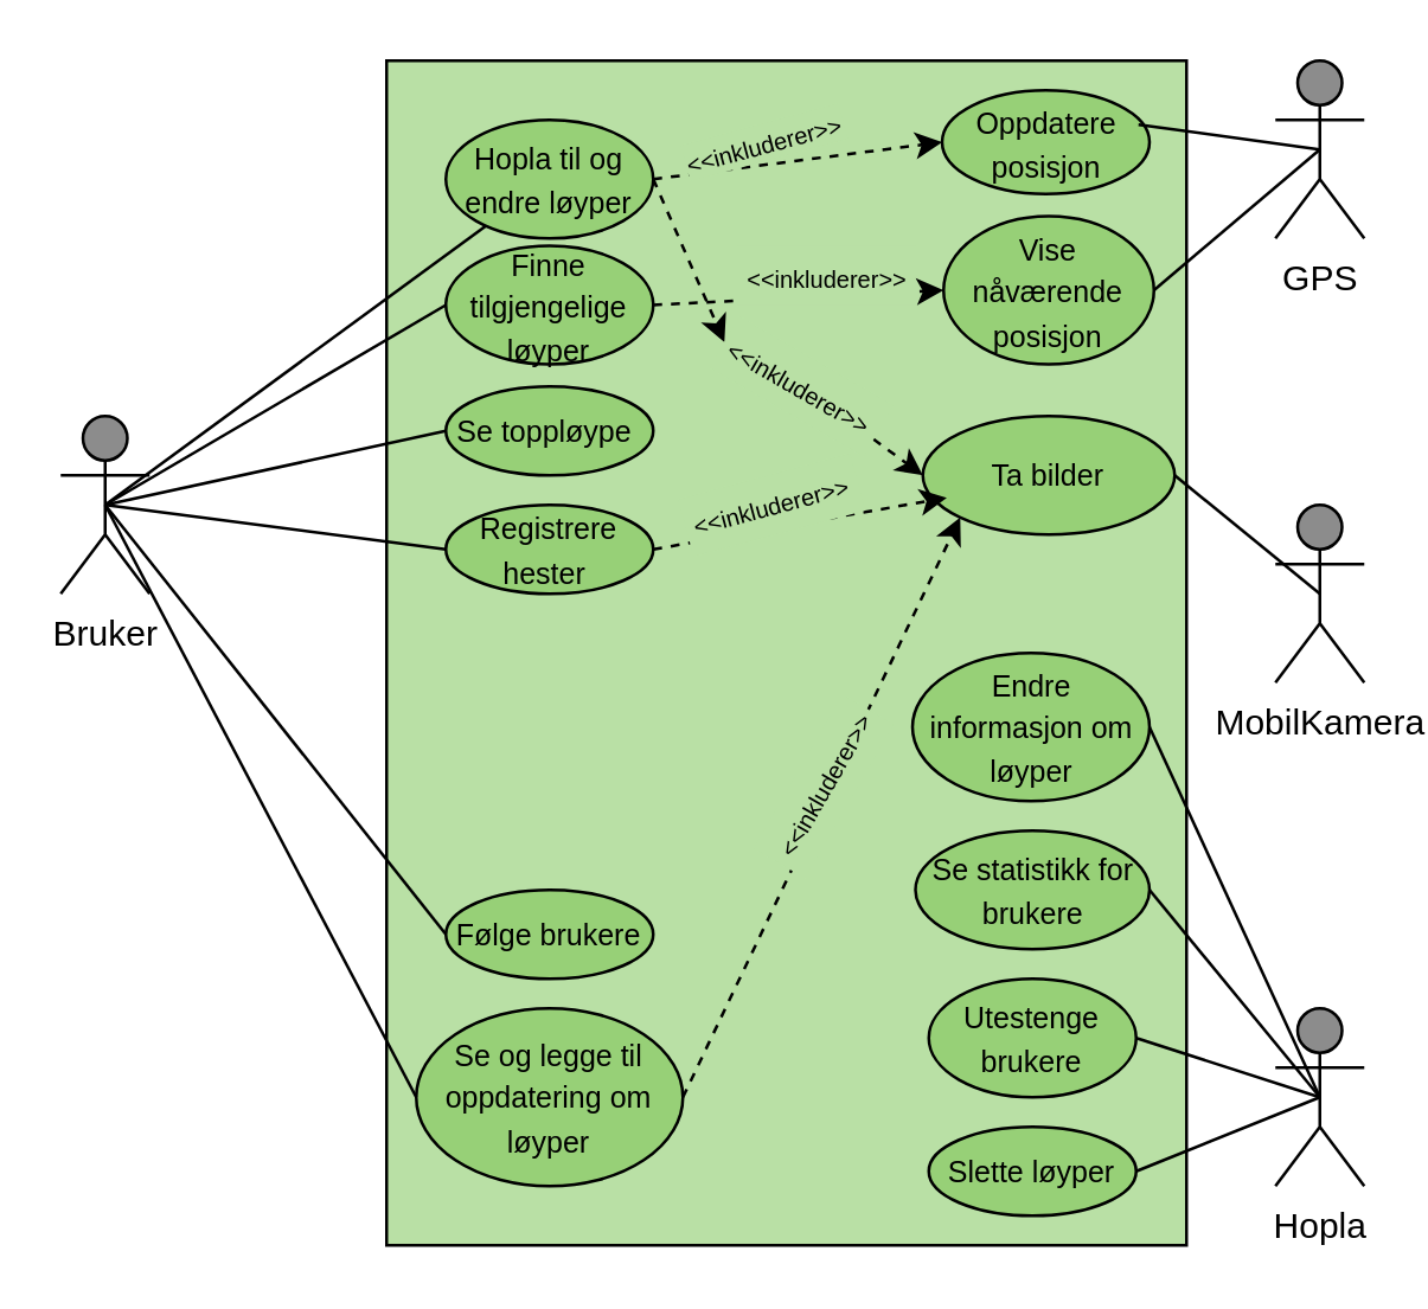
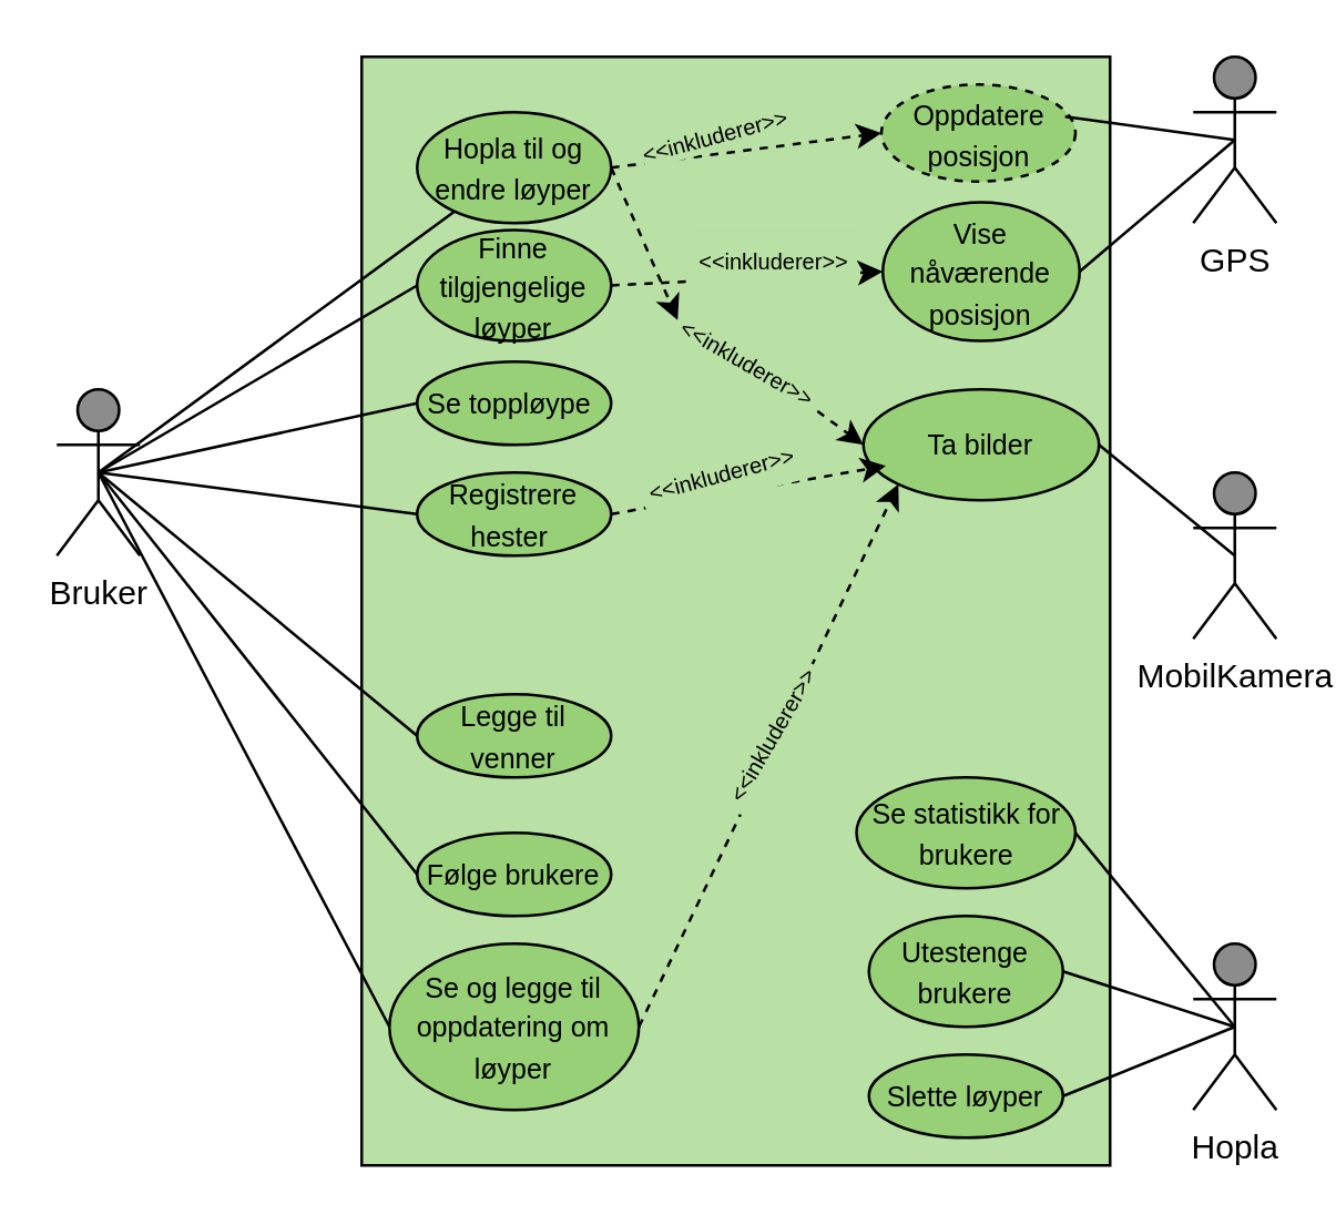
- <mxCell id="13" value="&lt;font style=&quot;font-size: 10px;&quot;&gt;Oppdatere posisjon&lt;/font&gt;" style="ellipse;whiteSpace=wrap;html=1;fillColor=light-dark(#97D077,var(--ge-dark-color, #121212));" vertex="1" parent="1"><mxGeometry x="317.5" y="30" width="70" height="35" as="geometry" /></mxCell>
+ <mxCell id="13" value="&lt;font style=&quot;font-size: 10px;&quot;&gt;Oppdatere posisjon&lt;/font&gt;" style="ellipse;whiteSpace=wrap;html=1;fillColor=light-dark(#97D077,var(--ge-dark-color, #121212));dashed=1;" vertex="1" parent="1"><mxGeometry x="317.5" y="30" width="70" height="35" as="geometry" /></mxCell>
+ <mxCell id="25" value="" style="endArrow=none;html=1;rounded=0;entryX=0.5;entryY=0.5;entryDx=0;entryDy=0;entryPerimeter=0;exitX=0;exitY=0.5;exitDx=0;exitDy=0;" edge="1" parent="1" source="17" target="3"><mxGeometry width="50" height="50" relative="1" as="geometry"><mxPoint x="220" y="260" as="sourcePoint" /><mxPoint x="270" y="210" as="targetPoint" /></mxGeometry></mxCell>
- <mxCell id="19" value="&lt;font style=&quot;font-size: 10px;&quot;&gt;Endre informasjon om løyper&lt;/font&gt;" style="ellipse;whiteSpace=wrap;html=1;fillColor=light-dark(#97D077,var(--ge-dark-color, #121212));" vertex="1" parent="1"><mxGeometry x="307.5" y="220" width="80" height="50" as="geometry" /></mxCell>
+ <mxCell id="17" value="&lt;font style=&quot;font-size: 10px;&quot;&gt;Legge til venner&lt;/font&gt;" style="ellipse;whiteSpace=wrap;html=1;fillColor=light-dark(#97D077,var(--ge-dark-color, #121212));" vertex="1" parent="1"><mxGeometry x="150" y="250" width="70" height="30" as="geometry" /></mxCell>
- <mxCell id="31" value="" style="endArrow=none;html=1;rounded=0;entryX=0.5;entryY=0.5;entryDx=0;entryDy=0;entryPerimeter=0;exitX=1;exitY=0.5;exitDx=0;exitDy=0;" edge="1" parent="1" source="19" target="4"><mxGeometry width="50" height="50" relative="1" as="geometry"><mxPoint x="280" y="260" as="sourcePoint" /><mxPoint x="330" y="210" as="targetPoint" /></mxGeometry></mxCell>
